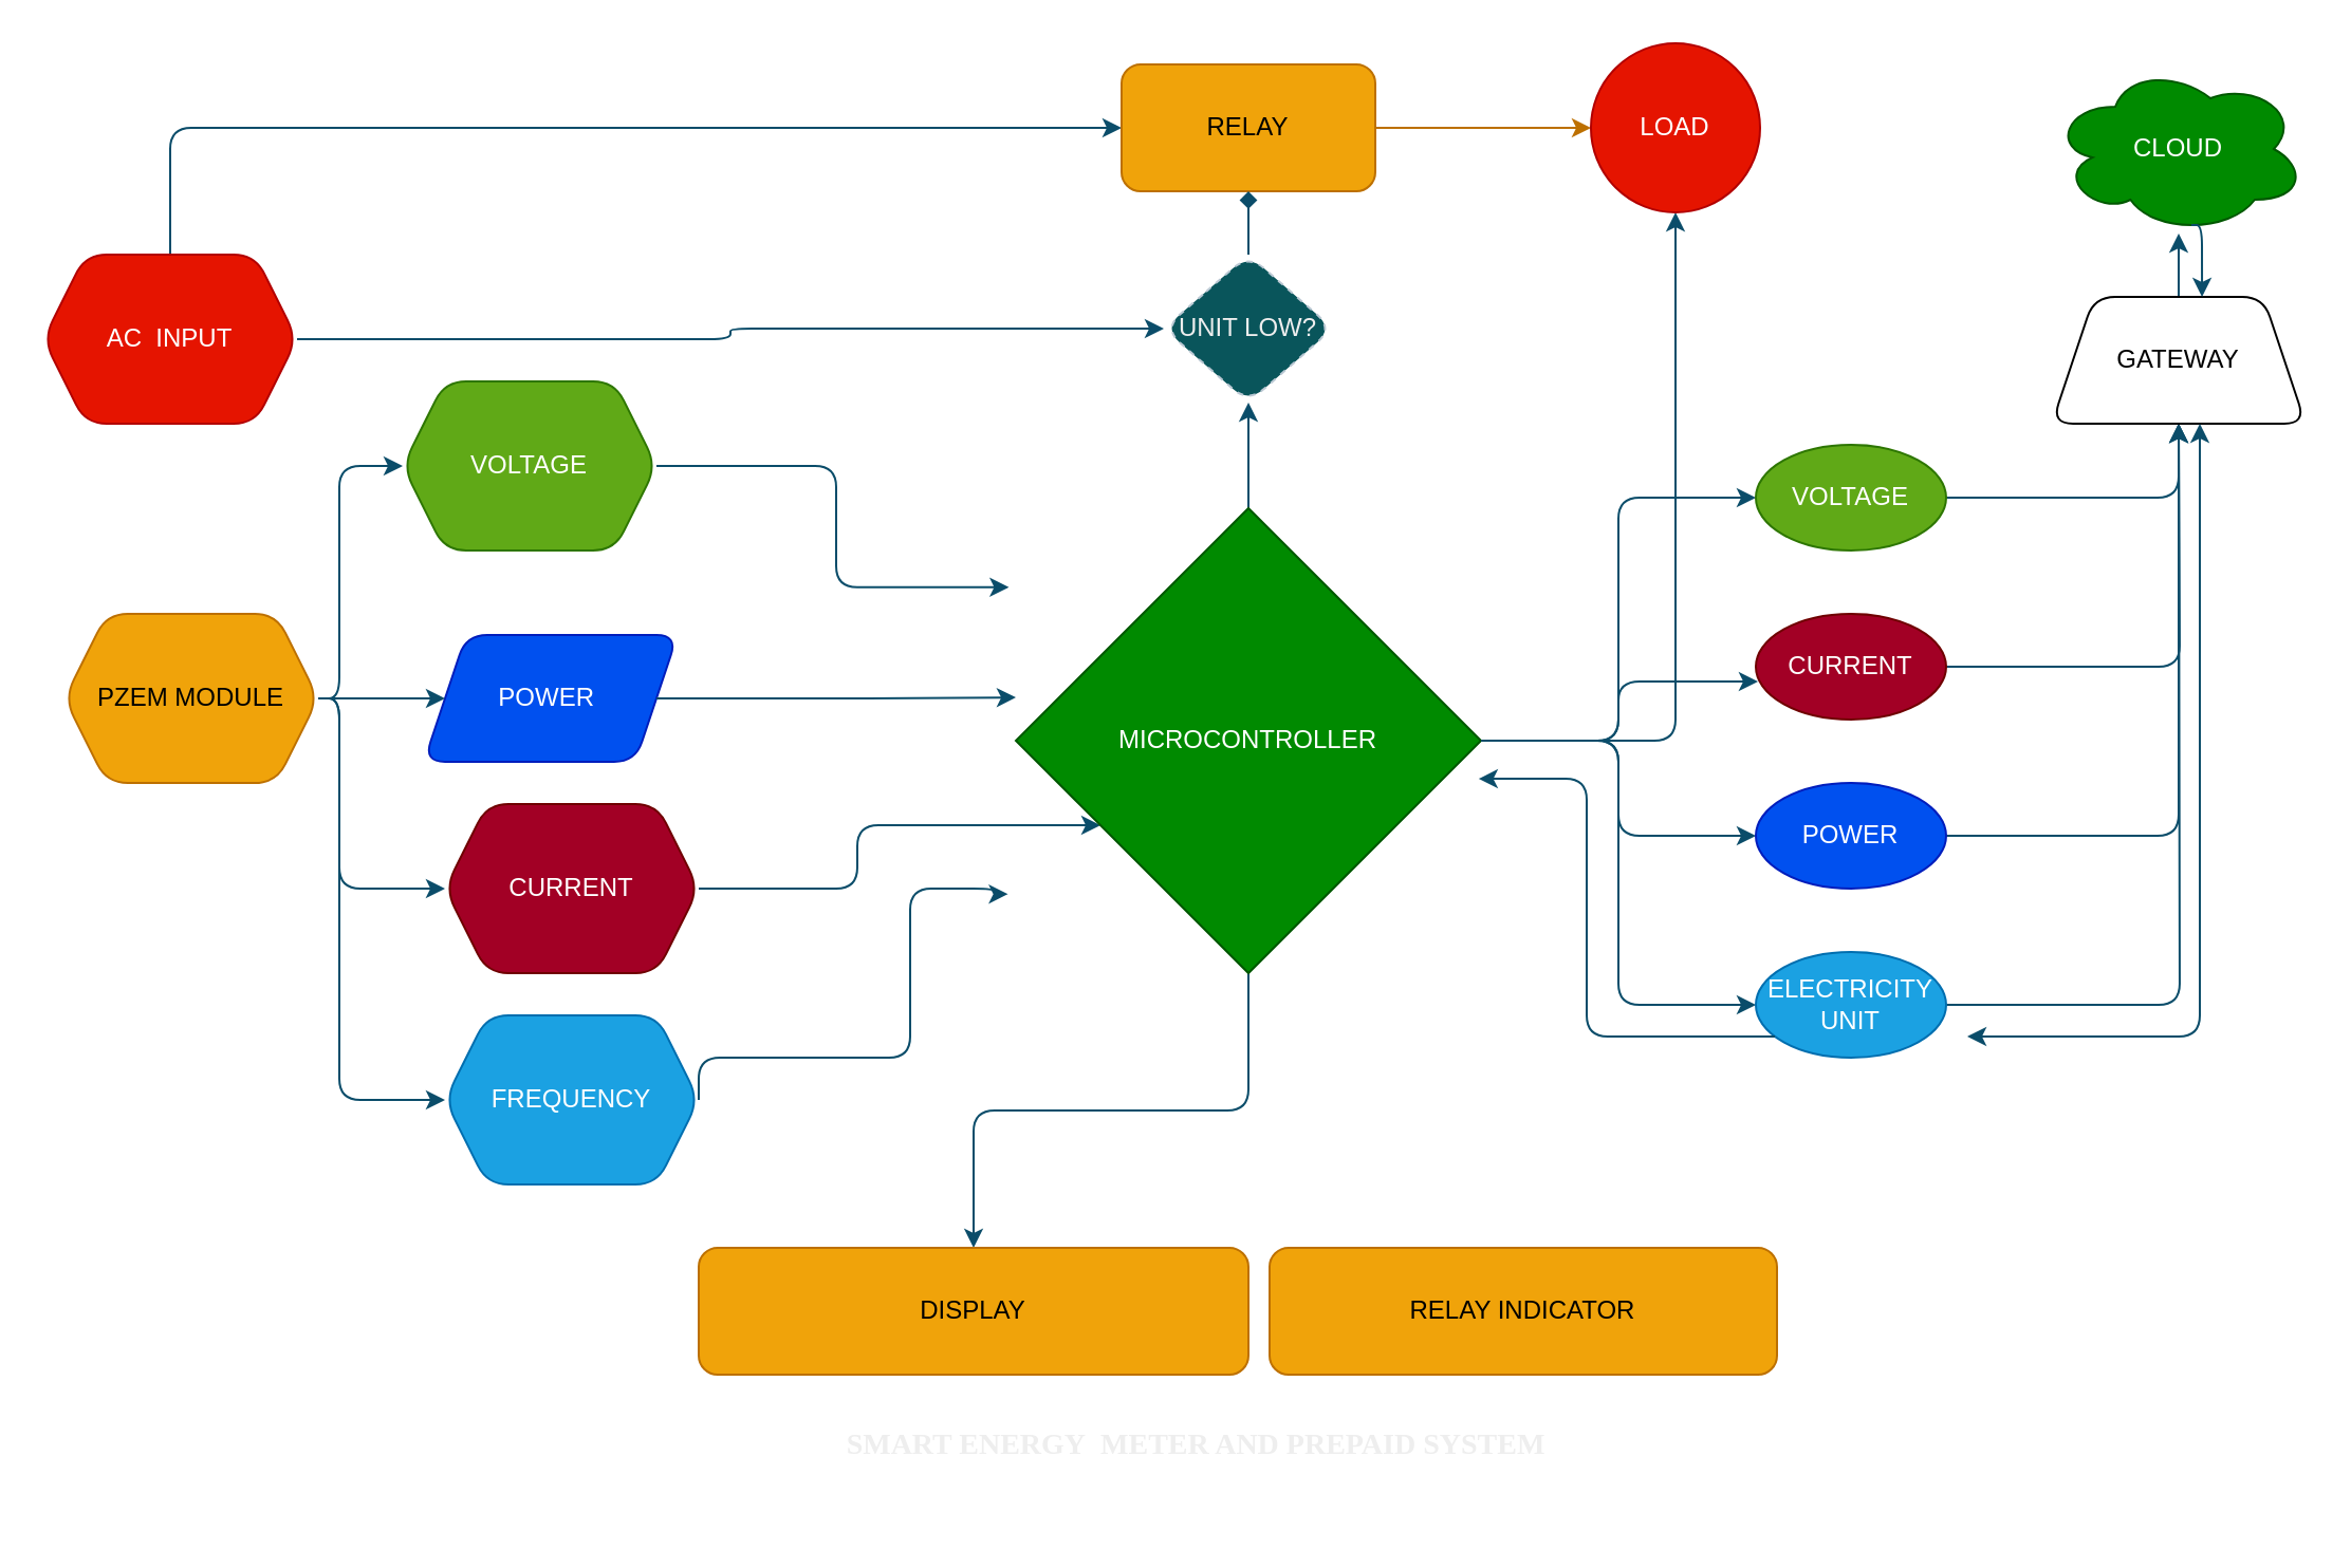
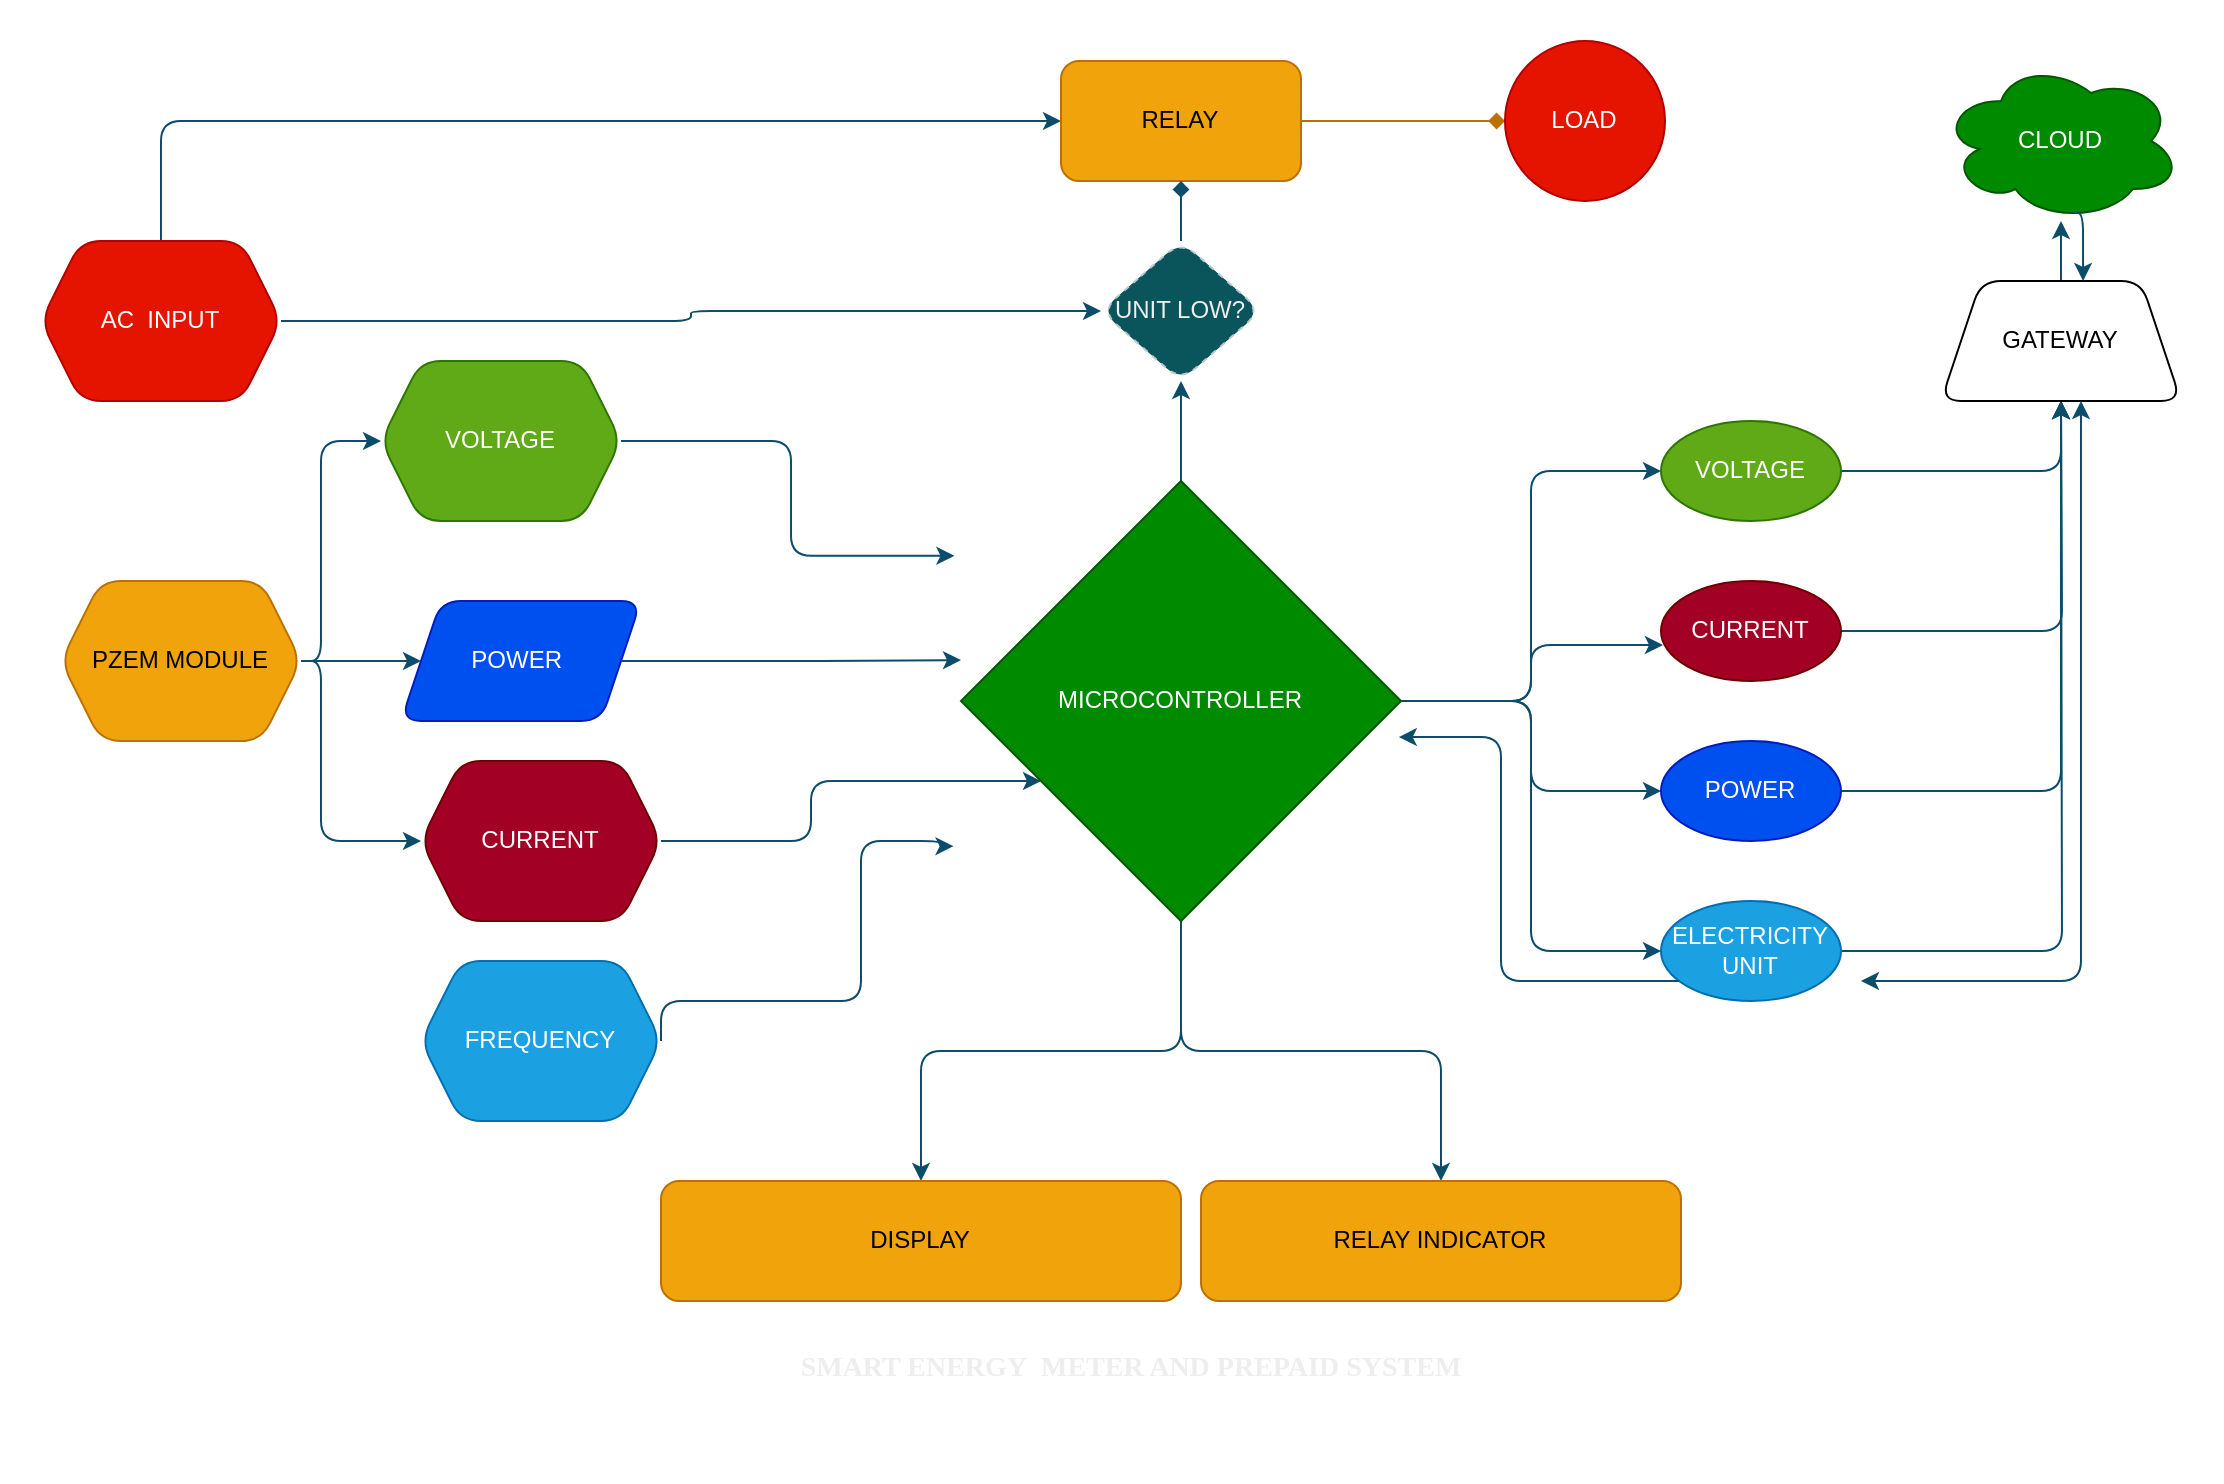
- <mxCell id="18" value="" style="edgeStyle=orthogonalEdgeStyle;rounded=1;orthogonalLoop=1;jettySize=auto;html=1;labelBackgroundColor=none;strokeColor=#BD7000;fontColor=default;fillColor=#f0a30a;" edge="1" parent="1" source="19" target="22"><mxGeometry relative="1" as="geometry" /></mxCell>
+ <mxCell id="18" value="" style="edgeStyle=orthogonalEdgeStyle;rounded=1;orthogonalLoop=1;jettySize=auto;html=1;labelBackgroundColor=none;strokeColor=#BD7000;fontColor=default;fillColor=#f0a30a;endArrow=diamond;" edge="1" parent="1" source="19" target="22"><mxGeometry relative="1" as="geometry" /></mxCell>
- <mxCell id="10" style="edgeStyle=orthogonalEdgeStyle;rounded=1;orthogonalLoop=1;jettySize=auto;html=1;labelBackgroundColor=none;strokeColor=#0B4D6A;fontColor=default;" edge="1" parent="1" source="14" target="22"><mxGeometry relative="1" as="geometry" /></mxCell>
+ <mxCell id="10" style="edgeStyle=orthogonalEdgeStyle;rounded=1;orthogonalLoop=1;jettySize=auto;html=1;labelBackgroundColor=none;strokeColor=#0B4D6A;fontColor=default;" edge="1" parent="1" source="14" target="23"><mxGeometry relative="1" as="geometry" /></mxCell>
- <mxCell id="42" style="edgeStyle=orthogonalEdgeStyle;rounded=1;orthogonalLoop=1;jettySize=auto;html=1;exitX=1;exitY=0.5;exitDx=0;exitDy=0;entryX=0;entryY=0.5;entryDx=0;entryDy=0;labelBackgroundColor=none;strokeColor=#0B4D6A;fontColor=default;" edge="1" parent="1" source="43" target="47"><mxGeometry relative="1" as="geometry"><mxPoint x="160" y="540" as="targetPoint" /><Array as="points"><mxPoint x="160" y="330" /><mxPoint x="160" y="520" /></Array></mxGeometry></mxCell>
